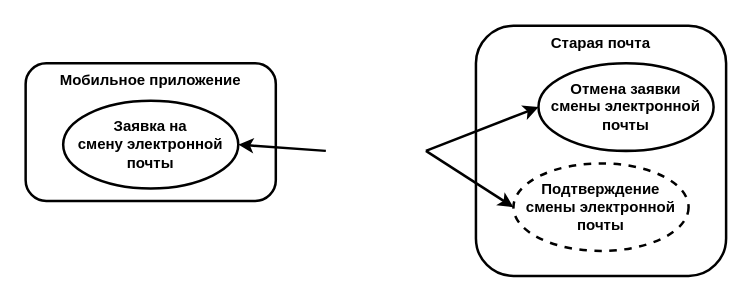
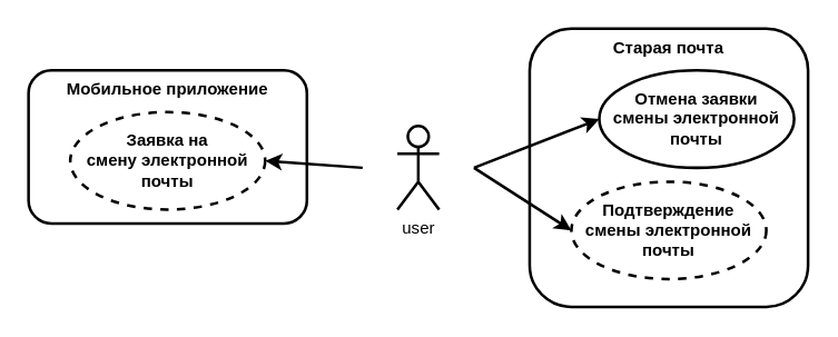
- <mxCell id="6" value="Заявка на&lt;br&gt;смену электронной почты" style="ellipse;whiteSpace=wrap;html=1;strokeWidth=2;fontStyle=1" parent="1" vertex="1"><mxGeometry x="50" y="80" width="140" height="70" as="geometry" /></mxCell>
+ <mxCell id="6" value="Заявка на&lt;br&gt;смену электронной почты" style="ellipse;whiteSpace=wrap;html=1;strokeWidth=2;fontStyle=1;dashed=1;" parent="1" vertex="1"><mxGeometry x="50" y="80" width="140" height="70" as="geometry" /></mxCell>
+ <mxCell id="5" value="user" style="shape=umlActor;verticalLabelPosition=bottom;verticalAlign=top;html=1;strokeWidth=2;" parent="1" vertex="1"><mxGeometry x="285" y="90" width="30" height="60" as="geometry" /></mxCell>
